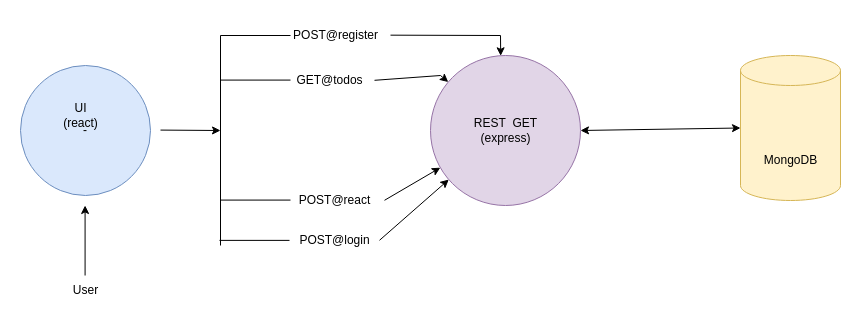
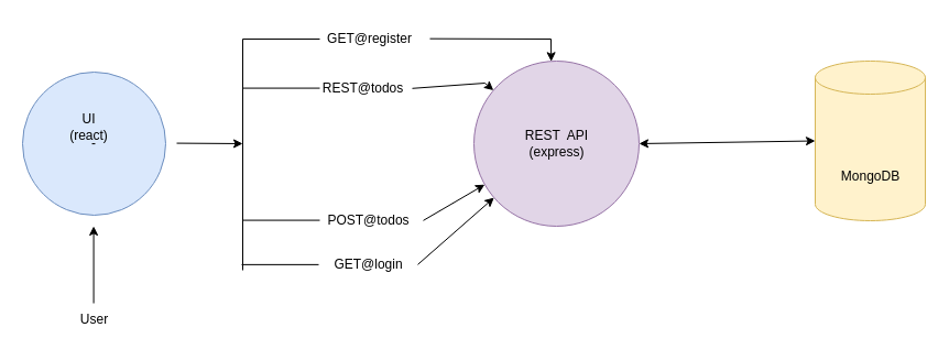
- <mxCell id="12" value="POST@register" style="text;html=1;resizable=0;autosize=1;align=center;verticalAlign=middle;points=[];fillColor=none;strokeColor=none;rounded=0;" vertex="1" parent="1"><mxGeometry x="280" y="20" width="110" height="30" as="geometry" /></mxCell>
+ <mxCell id="12" value="GET@register" style="text;html=1;resizable=0;autosize=1;align=center;verticalAlign=middle;points=[];fillColor=none;strokeColor=none;rounded=0;" vertex="1" parent="1"><mxGeometry x="280" y="20" width="110" height="30" as="geometry" /></mxCell>
- <mxCell id="13" value="GET@todos" style="text;html=1;resizable=0;autosize=1;align=center;verticalAlign=middle;points=[];fillColor=none;strokeColor=none;rounded=0;" vertex="1" parent="1"><mxGeometry x="284" y="65" width="90" height="30" as="geometry" /></mxCell>
+ <mxCell id="13" value="REST@todos" style="text;html=1;resizable=0;autosize=1;align=center;verticalAlign=middle;points=[];fillColor=none;strokeColor=none;rounded=0;" vertex="1" parent="1"><mxGeometry x="284" y="65" width="90" height="30" as="geometry" /></mxCell>
- <mxCell id="17" value="REST&amp;nbsp; GET&lt;br&gt;(express)" style="text;html=1;resizable=0;autosize=1;align=center;verticalAlign=middle;points=[];fillColor=none;strokeColor=none;rounded=0;" vertex="1" parent="1"><mxGeometry x="465" y="110" width="80" height="40" as="geometry" /></mxCell>
+ <mxCell id="17" value="REST&amp;nbsp; API&lt;br&gt;(express)" style="text;html=1;resizable=0;autosize=1;align=center;verticalAlign=middle;points=[];fillColor=none;strokeColor=none;rounded=0;" vertex="1" parent="1"><mxGeometry x="465" y="110" width="80" height="40" as="geometry" /></mxCell>
- <mxCell id="14" value="POST@react" style="text;html=1;resizable=0;autosize=1;align=center;verticalAlign=middle;points=[];fillColor=none;strokeColor=none;rounded=0;" vertex="1" parent="1"><mxGeometry x="284" y="185" width="100" height="30" as="geometry" /></mxCell>
+ <mxCell id="14" value="POST@todos" style="text;html=1;resizable=0;autosize=1;align=center;verticalAlign=middle;points=[];fillColor=none;strokeColor=none;rounded=0;" vertex="1" parent="1"><mxGeometry x="284" y="185" width="100" height="30" as="geometry" /></mxCell>
- <mxCell id="15" value="POST@login" style="text;html=1;resizable=0;autosize=1;align=center;verticalAlign=middle;points=[];fillColor=none;strokeColor=none;rounded=0;" vertex="1" parent="1"><mxGeometry x="289" y="225" width="90" height="30" as="geometry" /></mxCell>
+ <mxCell id="15" value="GET@login" style="text;html=1;resizable=0;autosize=1;align=center;verticalAlign=middle;points=[];fillColor=none;strokeColor=none;rounded=0;" vertex="1" parent="1"><mxGeometry x="289" y="225" width="90" height="30" as="geometry" /></mxCell>
